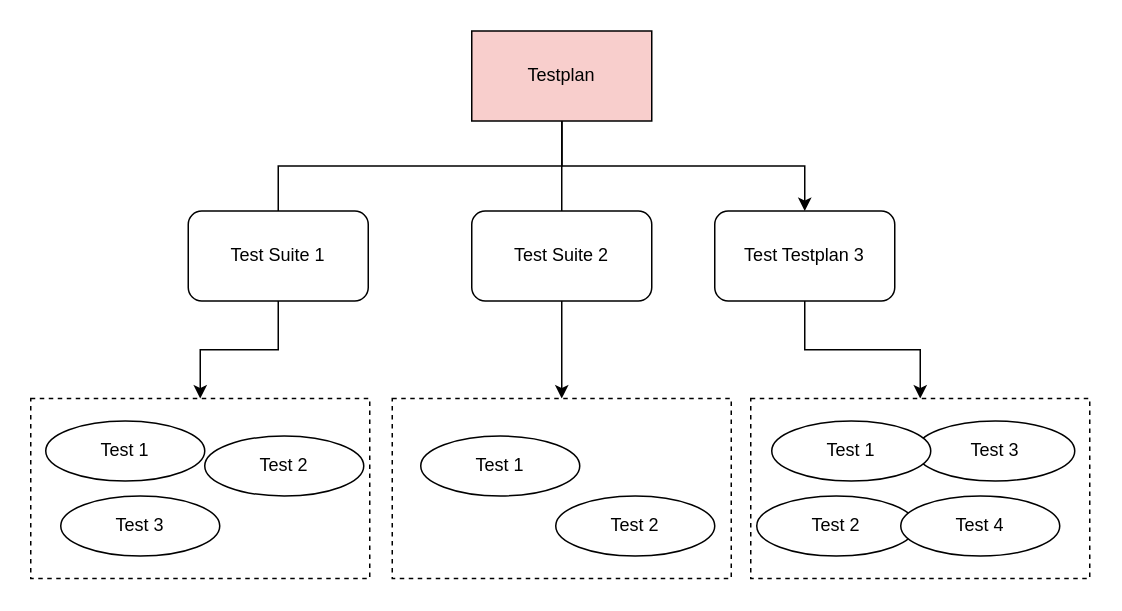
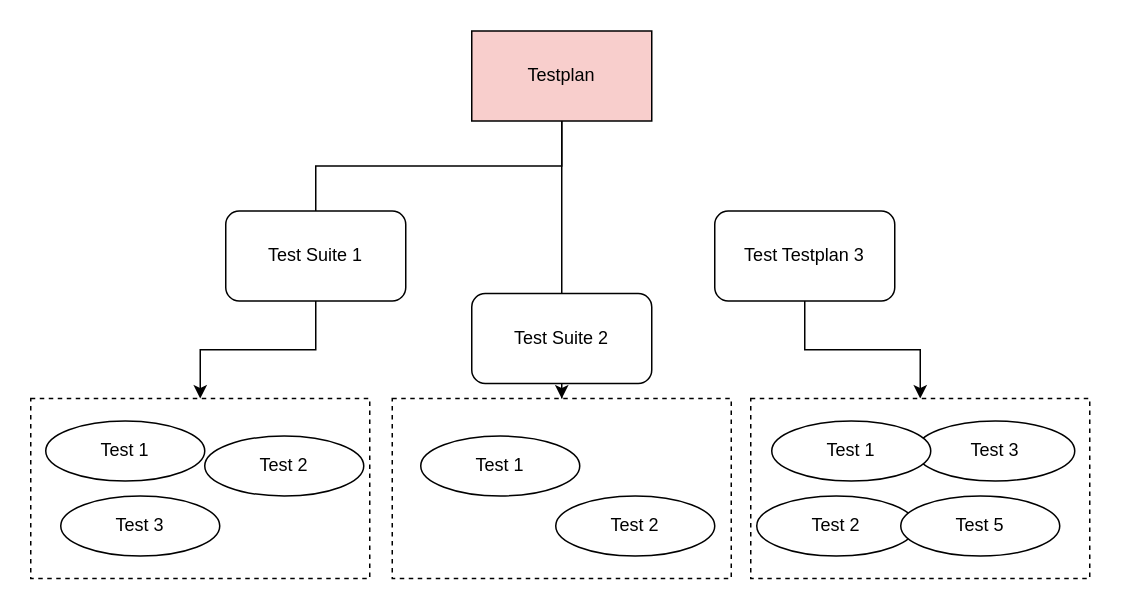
- <mxCell id="4" style="edgeStyle=orthogonalEdgeStyle;rounded=0;orthogonalLoop=1;jettySize=auto;html=1;exitX=0.5;exitY=1;exitDx=0;exitDy=0;entryX=0.5;entryY=0;entryDx=0;entryDy=0;" edge="1" parent="1" source="6" target="12"><mxGeometry relative="1" as="geometry" /></mxCell>
- <mxCell id="8" value="Test Suite 1" style="rounded=1;whiteSpace=wrap;html=1;" vertex="1" parent="1"><mxGeometry x="125" y="140" width="120" height="60" as="geometry" /></mxCell>
+ <mxCell id="8" value="Test Suite 1" style="rounded=1;whiteSpace=wrap;html=1;" vertex="1" parent="1"><mxGeometry x="150" y="140" width="120" height="60" as="geometry" /></mxCell>
- <mxCell id="10" value="Test Suite 2" style="rounded=1;whiteSpace=wrap;html=1;" vertex="1" parent="1"><mxGeometry x="314" y="140" width="120" height="60" as="geometry" /></mxCell>
+ <mxCell id="10" value="Test Suite 2" style="rounded=1;whiteSpace=wrap;html=1;" vertex="1" parent="1"><mxGeometry x="314" y="195" width="120" height="60" as="geometry" /></mxCell>
- <mxCell id="16" value="Test 4" style="ellipse;whiteSpace=wrap;html=1;" vertex="1" parent="1"><mxGeometry x="600" y="330" width="106" height="40" as="geometry" /></mxCell>
+ <mxCell id="16" value="Test 5" style="ellipse;whiteSpace=wrap;html=1;" vertex="1" parent="1"><mxGeometry x="600" y="330" width="106" height="40" as="geometry" /></mxCell>
